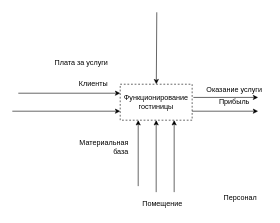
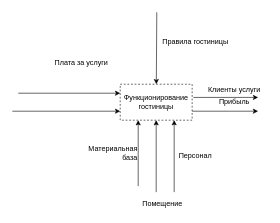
+ <mxCell id="4" value="Правила гостиницы" style="text;html=1;align=center;verticalAlign=middle;resizable=0;points=[];autosize=1;strokeColor=none;fillColor=none;" vertex="1" parent="1"><mxGeometry x="260" y="60" width="130" height="20" as="geometry" /></mxCell>
- <mxCell id="10" value="Клиенты" style="text;html=1;align=center;verticalAlign=middle;resizable=0;points=[];autosize=1;strokeColor=none;fillColor=none;" vertex="1" parent="1"><mxGeometry x="120" y="130" width="70" height="20" as="geometry" /></mxCell>
- <mxCell id="5" value="Оказание услуги" style="text;html=1;align=center;verticalAlign=middle;resizable=0;points=[];autosize=1;strokeColor=none;fillColor=none;" vertex="1" parent="1"><mxGeometry x="335" y="140" width="110" height="20" as="geometry" /></mxCell>
+ <mxCell id="5" value="Клиенты услуги" style="text;html=1;align=center;verticalAlign=middle;resizable=0;points=[];autosize=1;strokeColor=none;fillColor=none;" vertex="1" parent="1"><mxGeometry x="335" y="140" width="110" height="20" as="geometry" /></mxCell>
- <mxCell id="13" value="&lt;div&gt;&lt;span&gt;Материальная&lt;/span&gt;&lt;/div&gt;&lt;div&gt;&lt;span&gt;база&lt;/span&gt;&lt;/div&gt;" style="text;html=1;align=right;verticalAlign=middle;resizable=0;points=[];autosize=1;strokeColor=none;fillColor=none;" vertex="1" parent="1"><mxGeometry x="115" y="230" width="100" height="30" as="geometry" /></mxCell>
+ <mxCell id="13" value="&lt;div&gt;&lt;span&gt;Материальная&lt;/span&gt;&lt;/div&gt;&lt;div&gt;&lt;span&gt;база&lt;/span&gt;&lt;/div&gt;" style="text;html=1;align=right;verticalAlign=middle;resizable=0;points=[];autosize=1;strokeColor=none;fillColor=none;" vertex="1" parent="1"><mxGeometry x="130" y="240" width="100" height="30" as="geometry" /></mxCell>
- <mxCell id="18" value="Персонал" style="text;html=1;align=center;verticalAlign=middle;resizable=0;points=[];autosize=1;strokeColor=none;fillColor=none;" vertex="1" parent="1"><mxGeometry x="365" y="320" width="70" height="20" as="geometry" /></mxCell>
+ <mxCell id="18" value="Персонал" style="text;html=1;align=center;verticalAlign=middle;resizable=0;points=[];autosize=1;strokeColor=none;fillColor=none;" vertex="1" parent="1"><mxGeometry x="290" y="250" width="70" height="20" as="geometry" /></mxCell>
